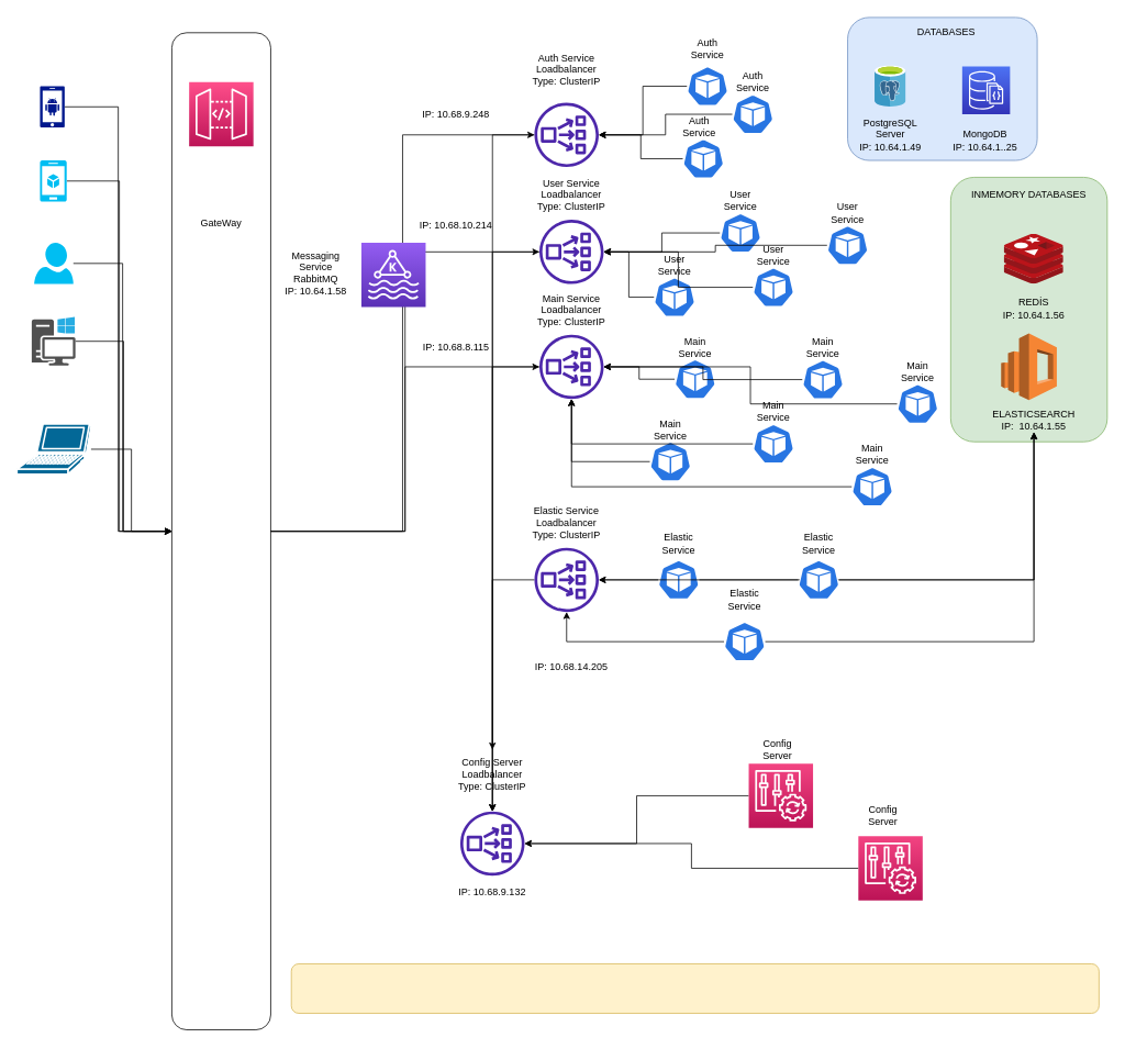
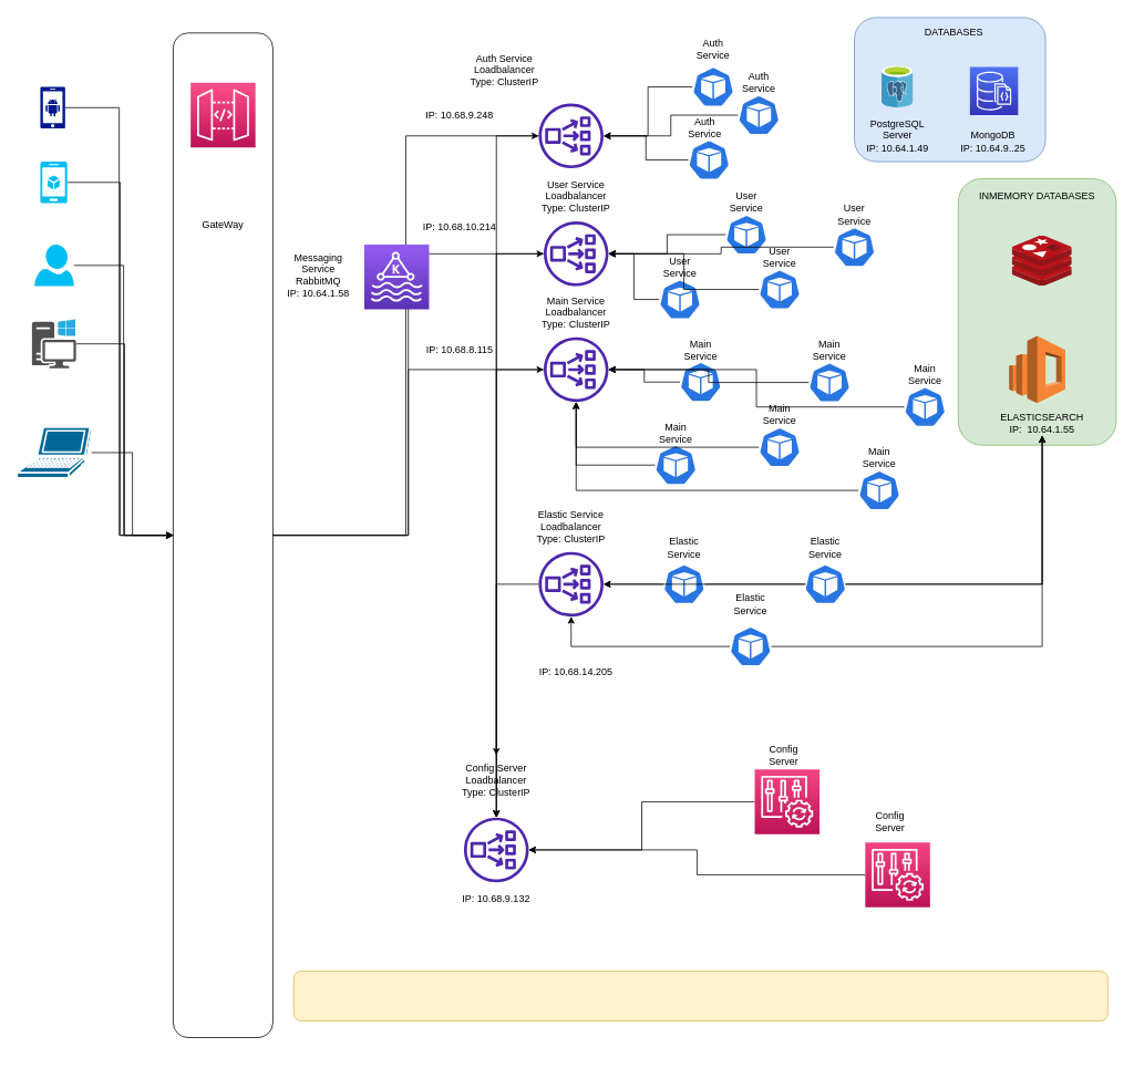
- <mxCell id="21" value="Auth Service Loadbalancer&lt;br&gt;Type: ClusterIP" style="text;html=1;strokeColor=none;fillColor=none;align=center;verticalAlign=middle;whiteSpace=wrap;rounded=0;" parent="1" vertex="1"><mxGeometry x="642" y="54" width="90" height="60" as="geometry" /></mxCell>
+ <mxCell id="21" value="Auth Service Loadbalancer&lt;br&gt;Type: ClusterIP" style="text;html=1;strokeColor=none;fillColor=none;align=center;verticalAlign=middle;whiteSpace=wrap;rounded=0;" parent="1" vertex="1"><mxGeometry x="562" y="54" width="90" height="60" as="geometry" /></mxCell>
- <mxCell id="76" value="MongoDB&lt;br&gt;IP:&amp;nbsp;10.64.1..25" style="text;html=1;strokeColor=none;fillColor=none;align=center;verticalAlign=middle;whiteSpace=wrap;rounded=0;" vertex="1" parent="1"><mxGeometry x="1165" y="154" width="60" height="32" as="geometry" /></mxCell>
+ <mxCell id="76" value="MongoDB&lt;br&gt;IP:&amp;nbsp;10.64.9..25" style="text;html=1;strokeColor=none;fillColor=none;align=center;verticalAlign=middle;whiteSpace=wrap;rounded=0;" vertex="1" parent="1"><mxGeometry x="1165" y="154" width="60" height="32" as="geometry" /></mxCell>
- <mxCell id="84" value="REDİS&lt;br&gt;IP:&amp;nbsp;10.64.1.56" style="text;html=1;strokeColor=none;fillColor=none;align=center;verticalAlign=middle;whiteSpace=wrap;rounded=0;" vertex="1" parent="1"><mxGeometry x="1194.01" y="358.5" width="120" height="30" as="geometry" /></mxCell>
